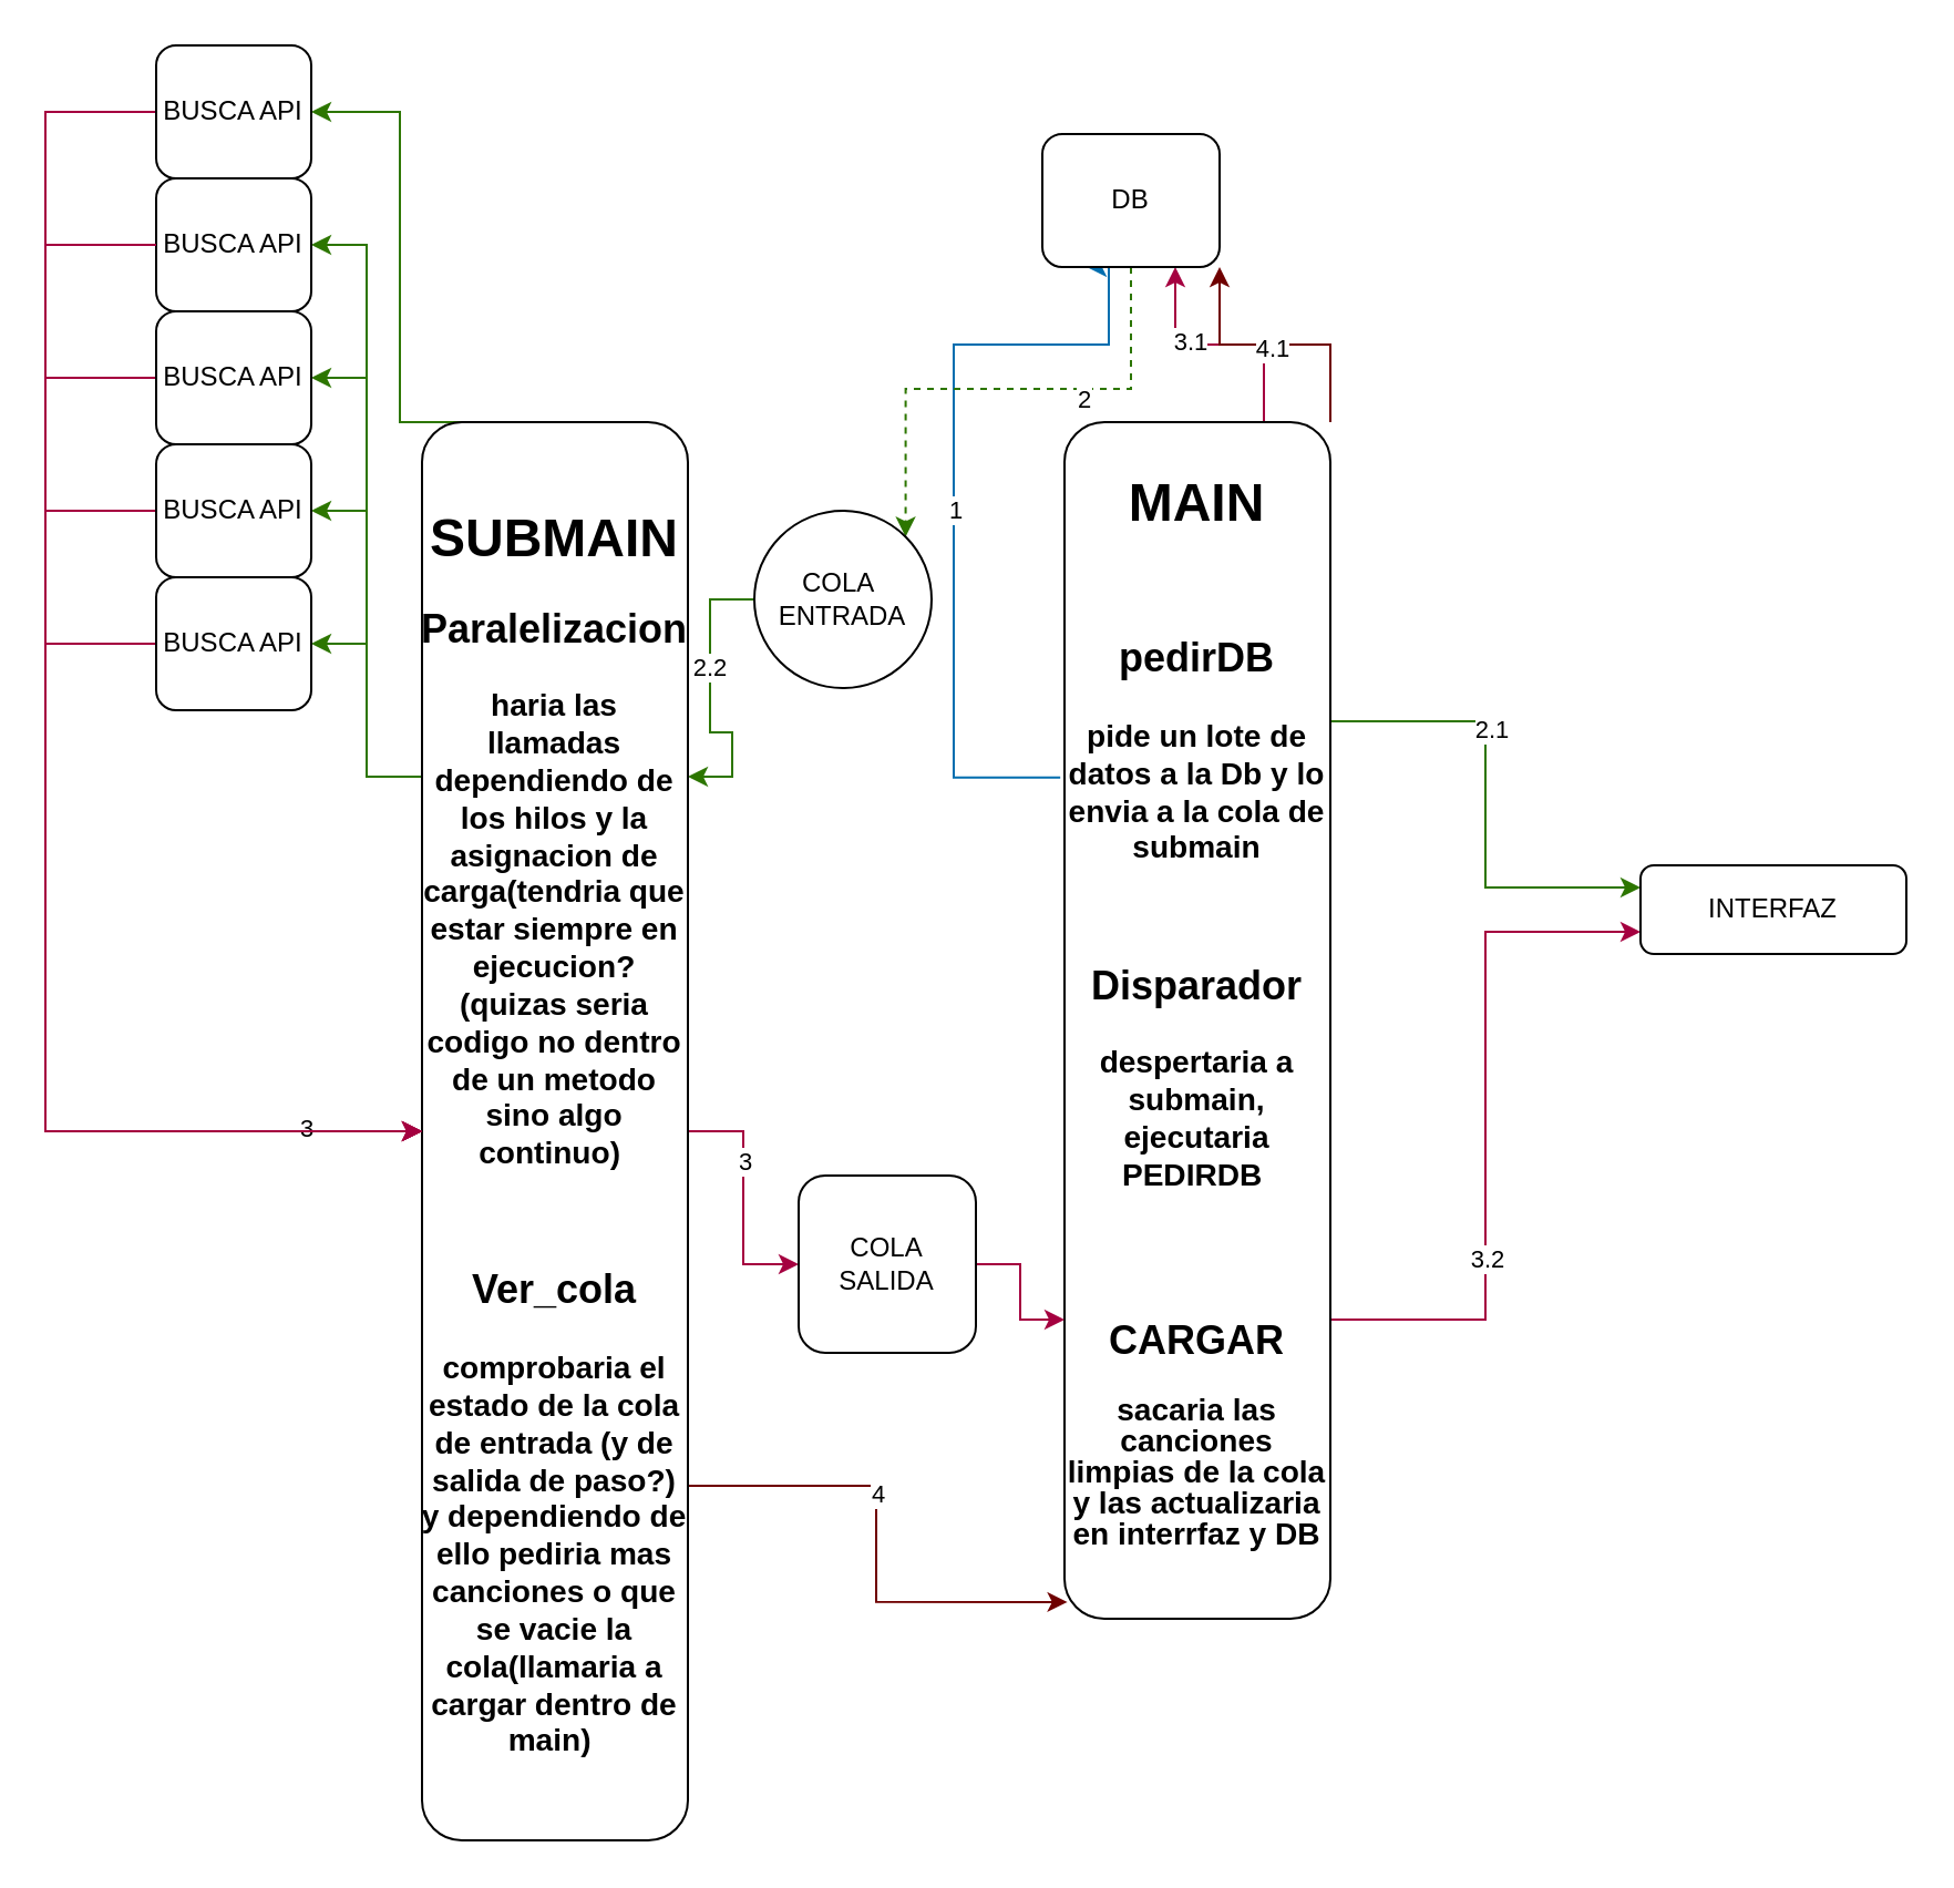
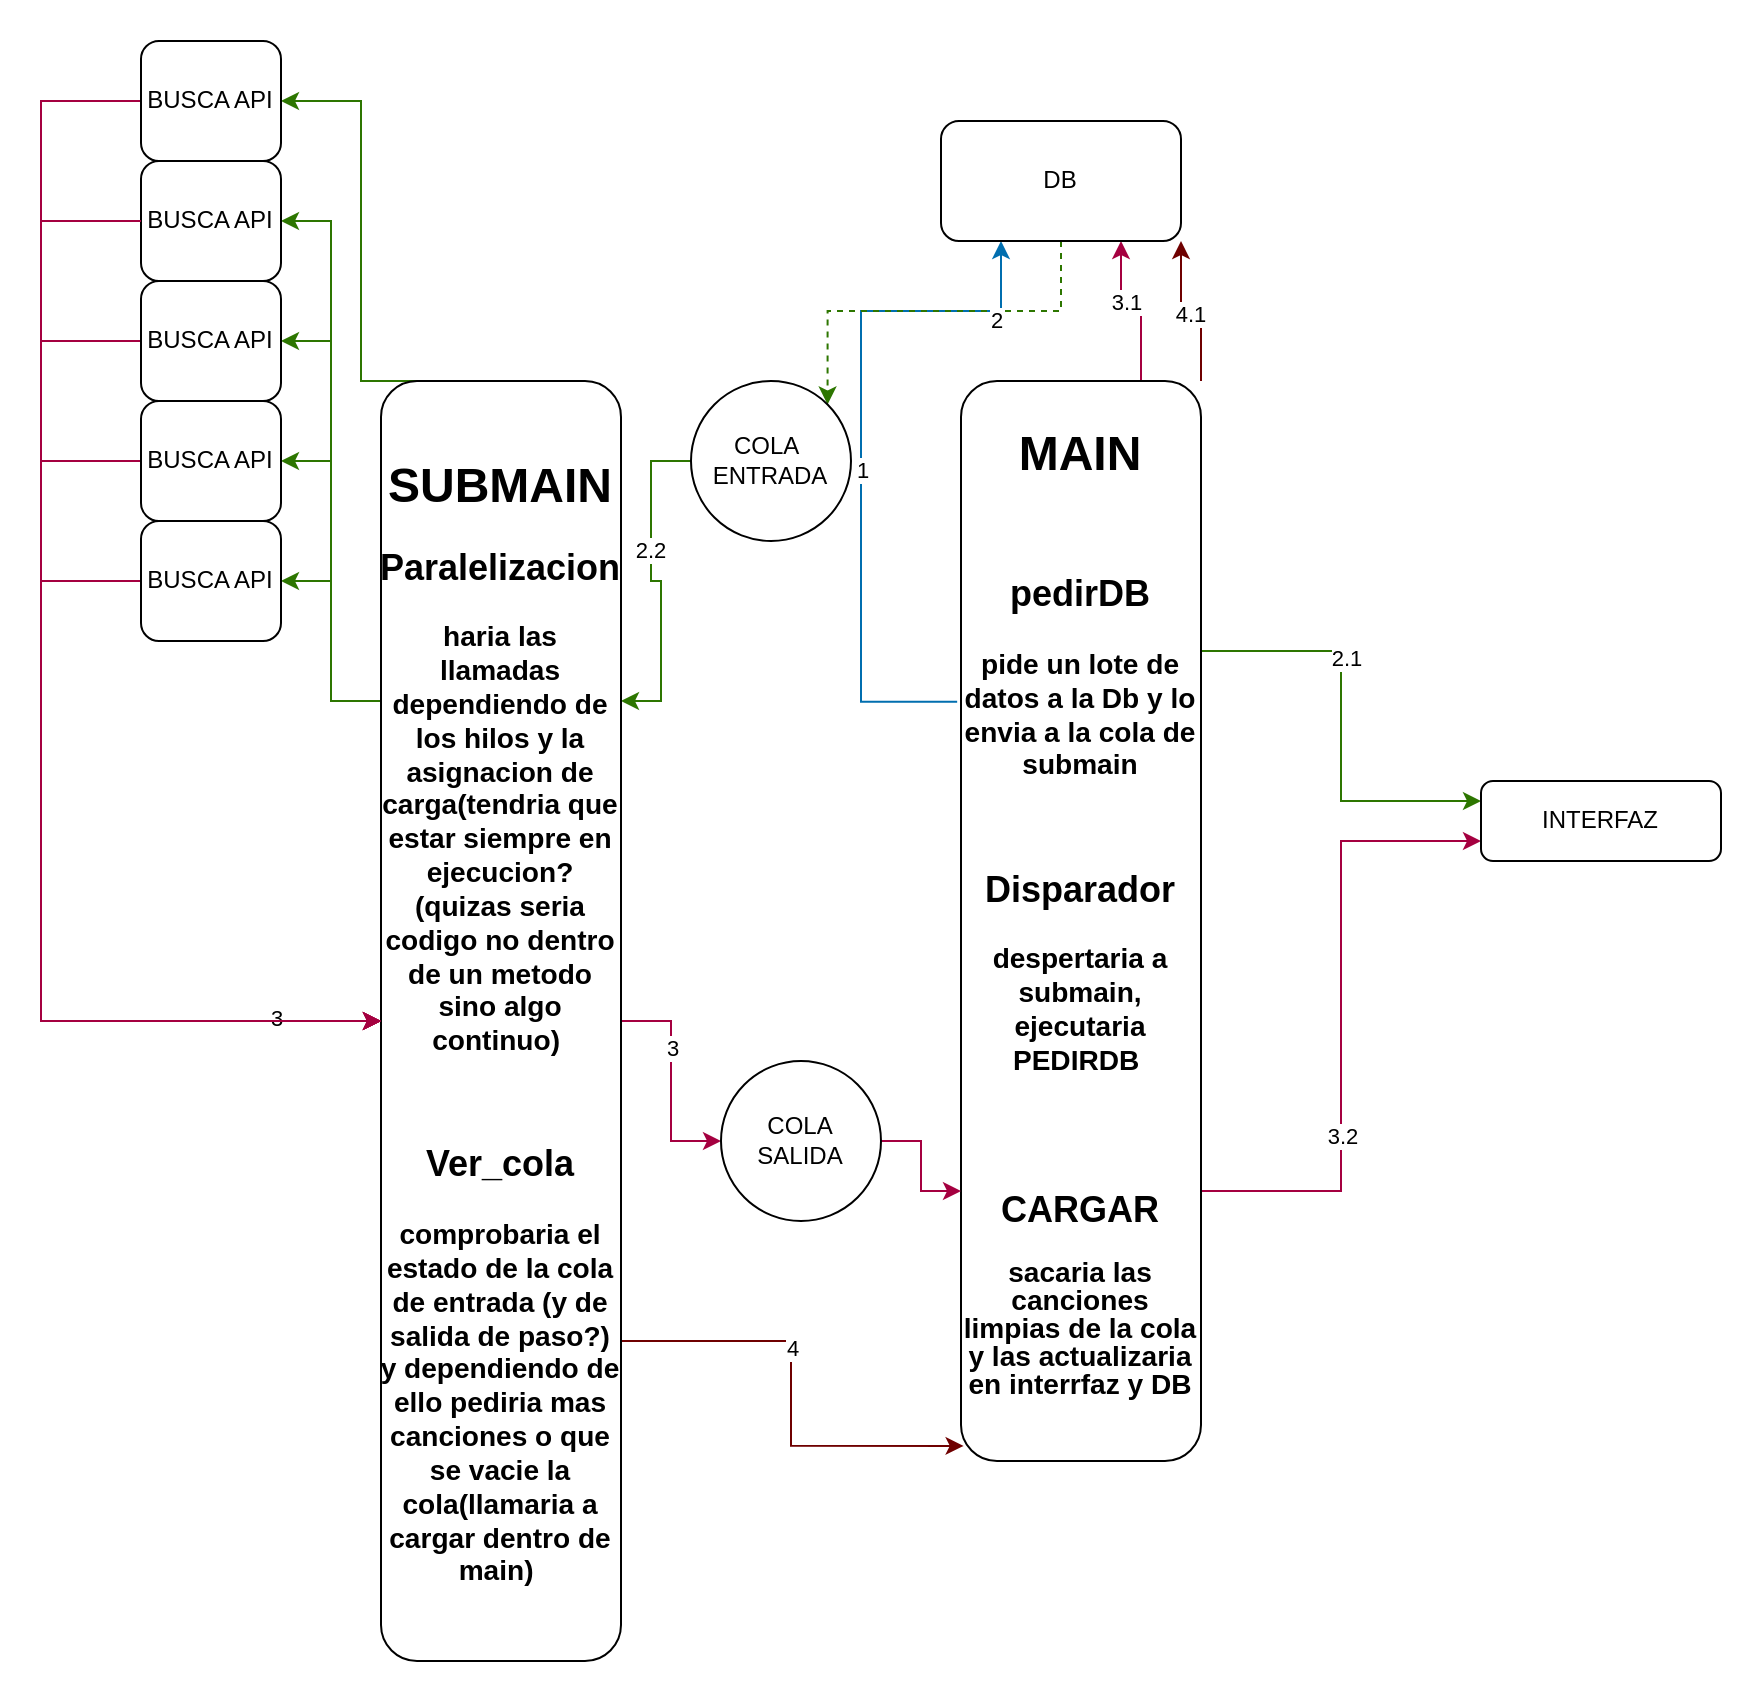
- <mxCell id="18" value="DB" style="rounded=1;whiteSpace=wrap;html=1;" parent="1" vertex="1"><mxGeometry x="470" y="60" width="80" height="60" as="geometry" /></mxCell>
+ <mxCell id="18" value="DB" style="rounded=1;whiteSpace=wrap;html=1;" parent="1" vertex="1"><mxGeometry x="470" y="60" width="120" height="60" as="geometry" /></mxCell>
- <mxCell id="42" value="COLA&amp;nbsp;&lt;br&gt;ENTRADA" style="ellipse;whiteSpace=wrap;html=1;aspect=fixed;" parent="1" vertex="1"><mxGeometry x="340" y="230" width="80" height="80" as="geometry" /></mxCell>
+ <mxCell id="42" value="COLA&amp;nbsp;&lt;br&gt;ENTRADA" style="ellipse;whiteSpace=wrap;html=1;aspect=fixed;" parent="1" vertex="1"><mxGeometry x="345" y="190" width="80" height="80" as="geometry" /></mxCell>
- <mxCell id="41" value="COLA SALIDA" style="whiteSpace=wrap;html=1;aspect=fixed;rounded=1;" parent="1" vertex="1"><mxGeometry x="360" y="530" width="80" height="80" as="geometry" /></mxCell>
+ <mxCell id="41" value="COLA SALIDA" style="ellipse;whiteSpace=wrap;html=1;aspect=fixed;" parent="1" vertex="1"><mxGeometry x="360" y="530" width="80" height="80" as="geometry" /></mxCell>
